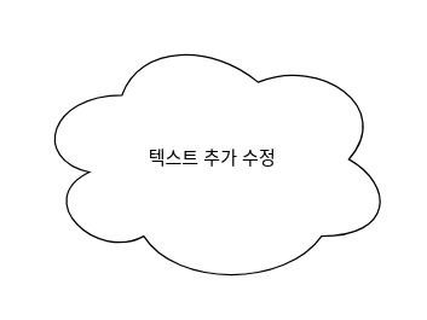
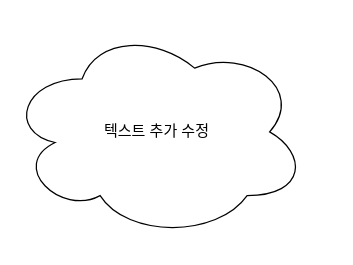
- <mxCell id="2" value="텍스트 추가 수정" style="ellipse;shape=cloud;whiteSpace=wrap;html=1;" parent="1" vertex="1"><mxGeometry y="20" width="240" height="170" as="geometry" x="20" /></mxCell>
+ <mxCell id="2" value="텍스트 추가 수정" style="ellipse;shape=cloud;whiteSpace=wrap;html=1;" parent="1" vertex="1"><mxGeometry x="5" y="20" width="240" height="170" as="geometry" /></mxCell>
